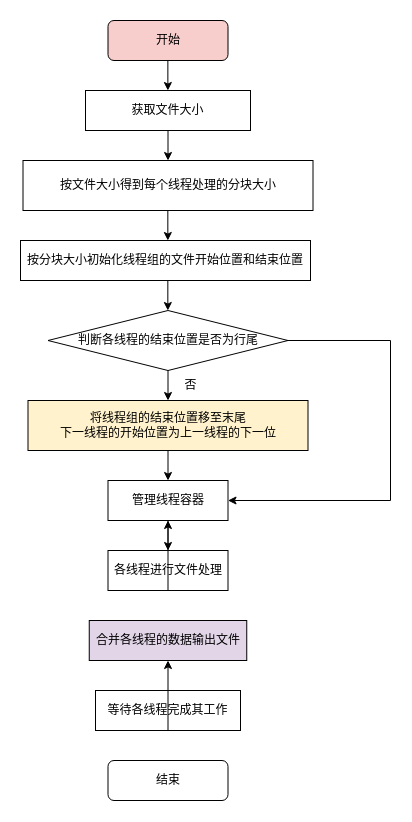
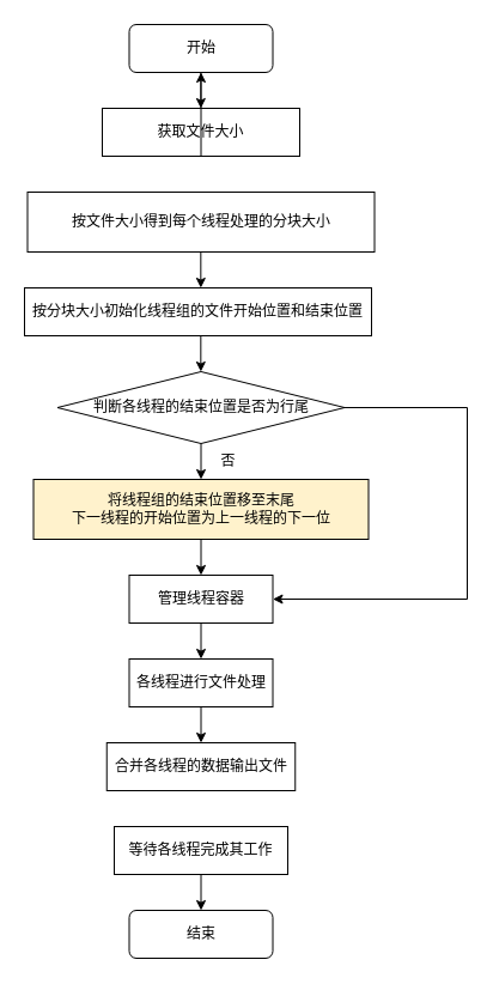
- <mxCell id="14" value="开始" style="rounded=1;whiteSpace=wrap;html=1;fillColor=#f8cecc;" parent="1" vertex="1"><mxGeometry x="107.5" y="20" width="120" height="40" as="geometry" /></mxCell>
+ <mxCell id="14" value="开始" style="rounded=1;whiteSpace=wrap;html=1;" parent="1" vertex="1"><mxGeometry x="107.5" y="20" width="120" height="40" as="geometry" /></mxCell>
- <mxCell id="4" value="" style="endArrow=classic;html=1;rounded=0;exitX=0.5;exitY=1;exitDx=0;exitDy=0;" parent="1" source="3" target="2" edge="1"><mxGeometry width="50" height="50" relative="1" as="geometry"><mxPoint x="332.5" y="260" as="sourcePoint" /><mxPoint x="382.5" y="210" as="targetPoint" /></mxGeometry></mxCell>
+ <mxCell id="4" value="" style="endArrow=classic;html=1;rounded=0;exitX=0.5;exitY=1;exitDx=0;exitDy=0;" parent="1" source="3" target="14" edge="1"><mxGeometry width="50" height="50" relative="1" as="geometry"><mxPoint x="332.5" y="260" as="sourcePoint" /><mxPoint x="382.5" y="210" as="targetPoint" /></mxGeometry></mxCell>
- <mxCell id="23" value="" style="endArrow=classic;html=1;rounded=0;exitX=0.5;exitY=1;exitDx=0;exitDy=0;" parent="1" source="8" target="19" edge="1"><mxGeometry width="50" height="50" relative="1" as="geometry"><mxPoint x="250" y="700" as="sourcePoint" /><mxPoint x="300" y="650" as="targetPoint" /></mxGeometry></mxCell>
+ <mxCell id="23" value="" style="endArrow=classic;html=1;rounded=0;exitX=0.5;exitY=1;exitDx=0;exitDy=0;" parent="1" source="8" target="18" edge="1"><mxGeometry width="50" height="50" relative="1" as="geometry"><mxPoint x="250" y="700" as="sourcePoint" /><mxPoint x="300" y="650" as="targetPoint" /></mxGeometry></mxCell>
- <mxCell id="18" value="合并各线程的数据输出文件" style="rounded=0;whiteSpace=wrap;html=1;fillColor=#e1d5e7;" parent="1" vertex="1"><mxGeometry x="88.75" y="620" width="157.5" height="40" as="geometry" /></mxCell>
+ <mxCell id="18" value="合并各线程的数据输出文件" style="rounded=0;whiteSpace=wrap;html=1;" parent="1" vertex="1"><mxGeometry x="88.75" y="620" width="157.5" height="40" as="geometry" /></mxCell>
- <mxCell id="22" value="" style="endArrow=classic;html=1;rounded=0;exitX=0.5;exitY=1;exitDx=0;exitDy=0;" parent="1" source="20" target="18" edge="1"><mxGeometry width="50" height="50" relative="1" as="geometry"><mxPoint x="243.75" y="700" as="sourcePoint" /><mxPoint x="293.75" y="650" as="targetPoint" /></mxGeometry></mxCell>
+ <mxCell id="22" value="" style="endArrow=classic;html=1;rounded=0;exitX=0.5;exitY=1;exitDx=0;exitDy=0;entryX=0.5;entryY=0;entryDx=0;entryDy=0;" parent="1" source="20" target="21" edge="1"><mxGeometry width="50" height="50" relative="1" as="geometry"><mxPoint x="243.75" y="700" as="sourcePoint" /><mxPoint x="293.75" y="650" as="targetPoint" /></mxGeometry></mxCell>
